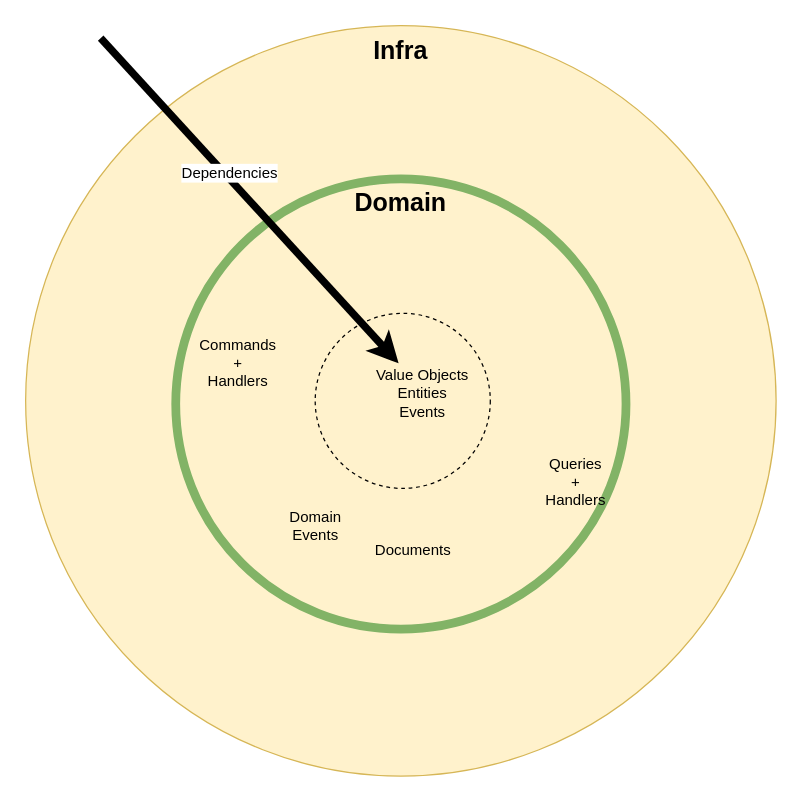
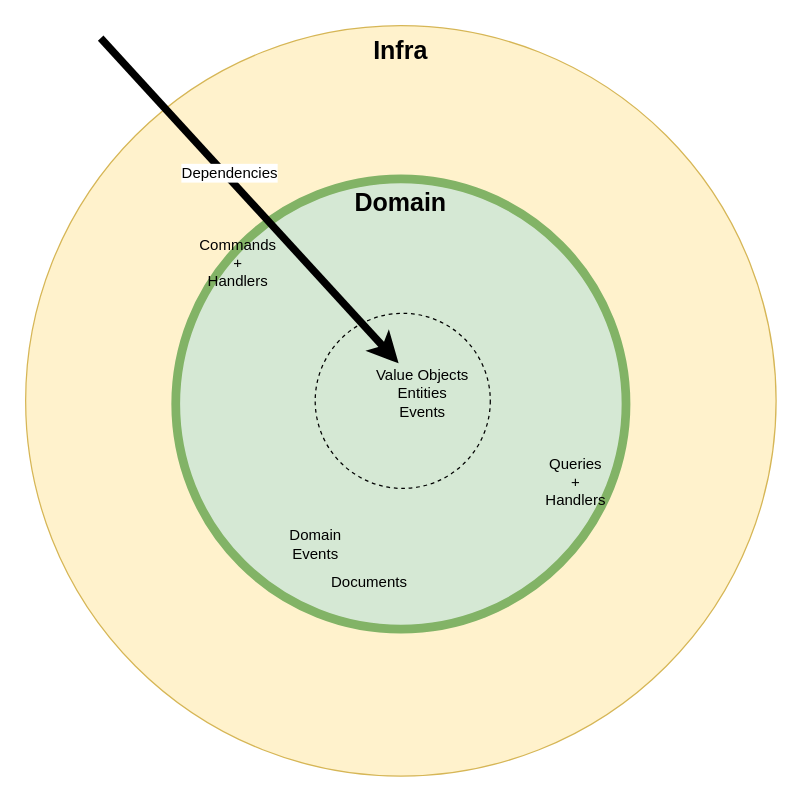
- <mxCell id="10" value="Commands&lt;br&gt;+&lt;br&gt;Handlers" style="text;html=1;strokeColor=none;fillColor=none;align=center;verticalAlign=middle;whiteSpace=wrap;rounded=0;" vertex="1" parent="1"><mxGeometry x="170" y="280" width="40" height="20" as="geometry" /></mxCell>
+ <mxCell id="10" value="Commands&lt;br&gt;+&lt;br&gt;Handlers" style="text;html=1;strokeColor=none;fillColor=none;align=center;verticalAlign=middle;whiteSpace=wrap;rounded=0;" vertex="1" parent="1"><mxGeometry x="170" y="200" width="40" height="20" as="geometry" /></mxCell>
- <mxCell id="3" value="&lt;b&gt;&lt;font style=&quot;font-size: 20px&quot;&gt;Domain&lt;/font&gt;&lt;/b&gt;" style="ellipse;whiteSpace=wrap;html=1;aspect=fixed;fillColor=#fff2cc;verticalAlign=top;horizontal=1;labelPosition=center;verticalLabelPosition=middle;align=center;strokeWidth=7;strokeColor=#82b366;" vertex="1" parent="1"><mxGeometry x="140" y="142.5" width="360" height="360" as="geometry" /></mxCell>
+ <mxCell id="3" value="&lt;b&gt;&lt;font style=&quot;font-size: 20px&quot;&gt;Domain&lt;/font&gt;&lt;/b&gt;" style="ellipse;whiteSpace=wrap;html=1;aspect=fixed;fillColor=#d5e8d4;verticalAlign=top;horizontal=1;labelPosition=center;verticalLabelPosition=middle;align=center;strokeWidth=7;strokeColor=#82b366;" vertex="1" parent="1"><mxGeometry x="140" y="142.5" width="360" height="360" as="geometry" /></mxCell>
- <mxCell id="6" value="Domain&lt;br&gt;Events" style="text;html=1;strokeColor=none;fillColor=none;align=center;verticalAlign=middle;whiteSpace=wrap;rounded=0;" vertex="1" parent="1"><mxGeometry x="231.5" y="410" width="40" height="20" as="geometry" /></mxCell>
+ <mxCell id="6" value="Domain&lt;br&gt;Events" style="text;html=1;strokeColor=none;fillColor=none;align=center;verticalAlign=middle;whiteSpace=wrap;rounded=0;" vertex="1" parent="1"><mxGeometry x="231.5" y="425" width="40" height="20" as="geometry" /></mxCell>
- <mxCell id="11" value="Documents" style="text;html=1;strokeColor=none;fillColor=none;align=center;verticalAlign=middle;whiteSpace=wrap;rounded=0;" vertex="1" parent="1"><mxGeometry x="310" y="430" width="40" height="20" as="geometry" /></mxCell>
+ <mxCell id="11" value="Documents" style="text;html=1;strokeColor=none;fillColor=none;align=center;verticalAlign=middle;whiteSpace=wrap;rounded=0;" vertex="1" parent="1"><mxGeometry x="275" y="455" width="40" height="20" as="geometry" /></mxCell>
